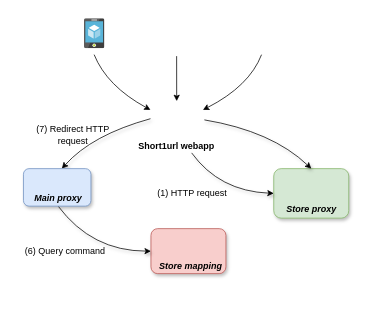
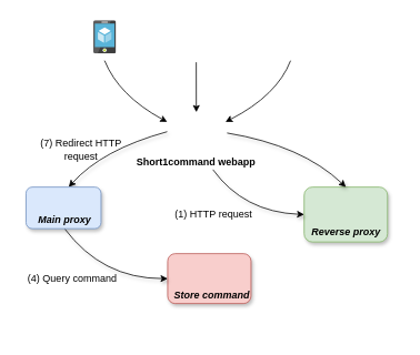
- <mxCell id="10" value="Short1url webapp" style="shape=image;verticalLabelPosition=bottom;labelBackgroundColor=default;verticalAlign=top;aspect=fixed;imageAspect=0;image=https://static-00.iconduck.com/assets.00/nuxtjs-icon-512x343-16hzp9e7.png;fontStyle=1" vertex="1" parent="2"><mxGeometry x="138.13" y="10" width="69.93" height="46.84" as="geometry" /></mxCell>
+ <mxCell id="10" value="Short1command webapp" style="shape=image;verticalLabelPosition=bottom;labelBackgroundColor=default;verticalAlign=top;aspect=fixed;imageAspect=0;image=https://static-00.iconduck.com/assets.00/nuxtjs-icon-512x343-16hzp9e7.png;fontStyle=1" vertex="1" parent="2"><mxGeometry x="138.13" y="10" width="69.93" height="46.84" as="geometry" /></mxCell>
- <mxCell id="17" value="&lt;i&gt;&lt;b&gt;Store proxy&lt;/b&gt;&lt;/i&gt;" style="text;html=1;strokeColor=none;fillColor=none;align=center;verticalAlign=middle;whiteSpace=wrap;rounded=0;shadow=1;" parent="16" vertex="1"><mxGeometry x="2.5" y="37" width="120" height="17" as="geometry" /></mxCell>
+ <mxCell id="17" value="&lt;i&gt;&lt;b&gt;Reverse proxy&lt;/b&gt;&lt;/i&gt;" style="text;html=1;strokeColor=none;fillColor=none;align=center;verticalAlign=middle;whiteSpace=wrap;rounded=0;shadow=1;" parent="16" vertex="1"><mxGeometry x="2.5" y="37" width="120" height="17" as="geometry" /></mxCell>
- <mxCell id="6" value="(6) Query command" style="text;html=1;align=center;verticalAlign=middle;resizable=0;points=[];autosize=1;strokeColor=none;fillColor=none;shadow=1;" parent="2" vertex="1"><mxGeometry x="-41.25" y="195" width="130" height="30" as="geometry" /></mxCell>
+ <mxCell id="6" value="(4) Query command" style="text;html=1;align=center;verticalAlign=middle;resizable=0;points=[];autosize=1;strokeColor=none;fillColor=none;shadow=1;" parent="2" vertex="1"><mxGeometry x="-41.25" y="195" width="130" height="30" as="geometry" /></mxCell>
- <mxCell id="4" value="&lt;i&gt;&lt;b&gt;Store mapping&lt;/b&gt;&lt;/i&gt;" style="text;html=1;strokeColor=none;fillColor=none;align=center;verticalAlign=middle;whiteSpace=wrap;rounded=0;shadow=1;" parent="2" vertex="1"><mxGeometry x="120" y="220" width="143.75" height="20" as="geometry" /></mxCell>
+ <mxCell id="4" value="&lt;i&gt;&lt;b&gt;Store command&lt;/b&gt;&lt;/i&gt;" style="text;html=1;strokeColor=none;fillColor=none;align=center;verticalAlign=middle;whiteSpace=wrap;rounded=0;shadow=1;" parent="2" vertex="1"><mxGeometry x="120" y="220" width="143.75" height="20" as="geometry" /></mxCell>
